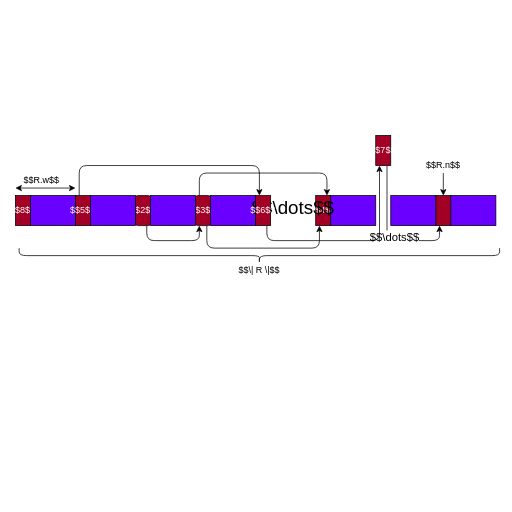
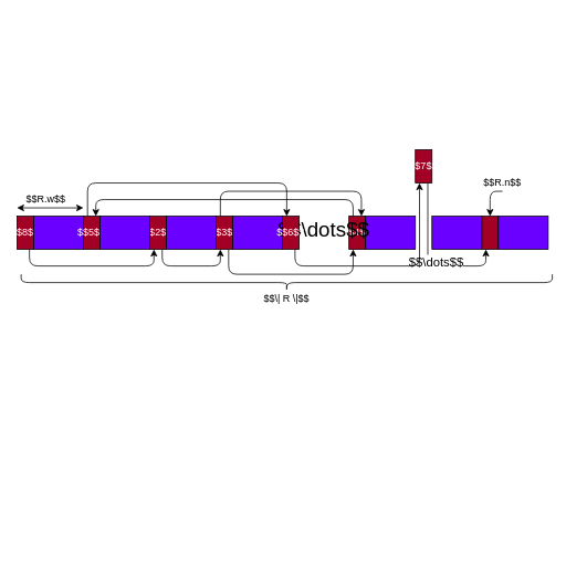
- <mxCell id="20" value="$$R.n$$" style="text;html=1;strokeColor=none;fillColor=none;align=center;verticalAlign=middle;whiteSpace=wrap;rounded=0;" vertex="1" parent="1"><mxGeometry x="555" y="210" width="70" height="20" as="geometry" /></mxCell>
+ <mxCell id="20" value="$$R.n$$" style="text;html=1;strokeColor=none;fillColor=none;align=center;verticalAlign=middle;whiteSpace=wrap;rounded=0;" vertex="1" parent="1"><mxGeometry x="570" y="210" width="70" height="20" as="geometry" /></mxCell>
+ <mxCell id="12" style="edgeStyle=orthogonalEdgeStyle;rounded=1;orthogonalLoop=1;jettySize=auto;html=1;exitX=0.25;exitY=0;exitDx=0;exitDy=0;entryX=0.75;entryY=0;entryDx=0;entryDy=0;" edge="1" parent="1" source="13" target="6"><mxGeometry relative="1" as="geometry" /></mxCell>
- <mxCell id="8" value="$$2$$" style="whiteSpace=wrap;html=1;fillColor=#a20025;fontColor=#ffffff;strokeColor=#000000;rounded=1;" vertex="1" parent="1"><mxGeometry x="180" y="260" width="20" height="40" as="geometry" /></mxCell>
+ <mxCell id="8" value="$$2$$" style="rounded=0;whiteSpace=wrap;html=1;fillColor=#a20025;fontColor=#ffffff;strokeColor=#000000;" vertex="1" parent="1"><mxGeometry x="180" y="260" width="20" height="40" as="geometry" /></mxCell>
- <mxCell id="11" value="$$3$$" style="whiteSpace=wrap;html=1;fillColor=#a20025;fontColor=#ffffff;strokeColor=#000000;rounded=1;" vertex="1" parent="1"><mxGeometry x="260" y="260" width="20" height="40" as="geometry" /></mxCell>
+ <mxCell id="11" value="$$3$$" style="rounded=0;whiteSpace=wrap;html=1;fillColor=#a20025;fontColor=#ffffff;strokeColor=#000000;" vertex="1" parent="1"><mxGeometry x="260" y="260" width="20" height="40" as="geometry" /></mxCell>
+ <mxCell id="2" style="edgeStyle=orthogonalEdgeStyle;rounded=1;orthogonalLoop=1;jettySize=auto;html=1;exitX=0.75;exitY=1;exitDx=0;exitDy=0;entryX=0.25;entryY=1;entryDx=0;entryDy=0;" edge="1" parent="1" source="3" target="8"><mxGeometry relative="1" as="geometry" /></mxCell>
